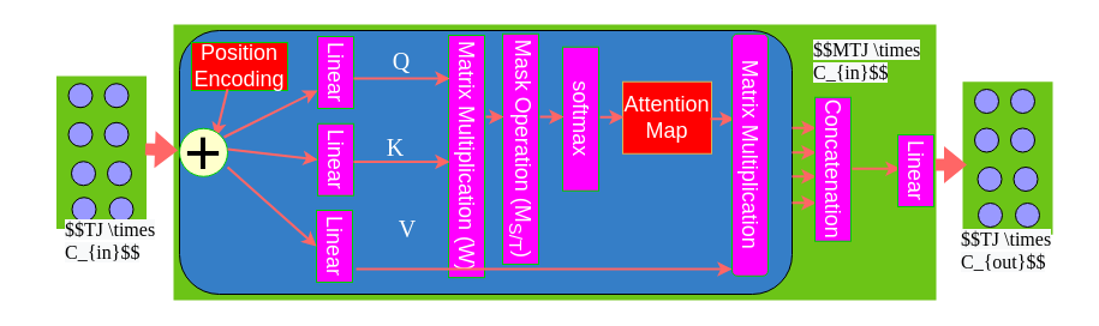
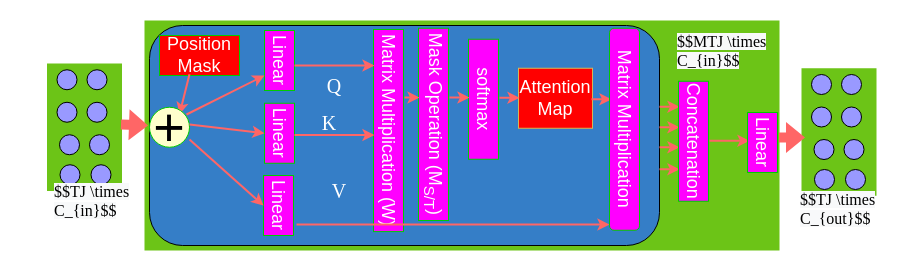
- <mxCell id="30" value="Q" style="text;html=1;strokeColor=none;fillColor=none;align=center;verticalAlign=middle;whiteSpace=wrap;rounded=0;fontFamily=Times New Roman;fontSize=20;fontColor=#FFFFFF;" parent="1" vertex="1"><mxGeometry x="319" y="35" width="30" height="30" as="geometry" /></mxCell>
+ <mxCell id="30" value="Q" style="text;html=1;strokeColor=none;fillColor=none;align=center;verticalAlign=middle;whiteSpace=wrap;rounded=0;fontFamily=Times New Roman;fontSize=20;fontColor=#FFFFFF;" parent="1" vertex="1"><mxGeometry x="319" y="70" width="30" height="30" as="geometry" /></mxCell>
- <mxCell id="18" value="&lt;div&gt;&lt;font color=&quot;#ffffff&quot;&gt;Position&lt;/font&gt;&lt;/div&gt;&lt;div&gt;&lt;font color=&quot;#ffffff&quot;&gt;Encoding&lt;/font&gt;&lt;br&gt;&lt;/div&gt;" style="text;html=1;strokeColor=#00CC00;fillColor=#FF0000;align=center;verticalAlign=middle;whiteSpace=wrap;rounded=0;fontSize=18;" parent="1" vertex="1"><mxGeometry x="159" y="35" width="80" height="40" as="geometry" /></mxCell>
+ <mxCell id="18" value="&lt;div&gt;&lt;font color=&quot;#ffffff&quot;&gt;Position&lt;/font&gt;&lt;/div&gt;&lt;div&gt;&lt;font color=&quot;#ffffff&quot;&gt;Mask&lt;/font&gt;&lt;br&gt;&lt;/div&gt;" style="text;html=1;strokeColor=#00CC00;fillColor=#FF0000;align=center;verticalAlign=middle;whiteSpace=wrap;rounded=0;fontSize=18;" parent="1" vertex="1"><mxGeometry x="159" y="35" width="80" height="40" as="geometry" /></mxCell>
